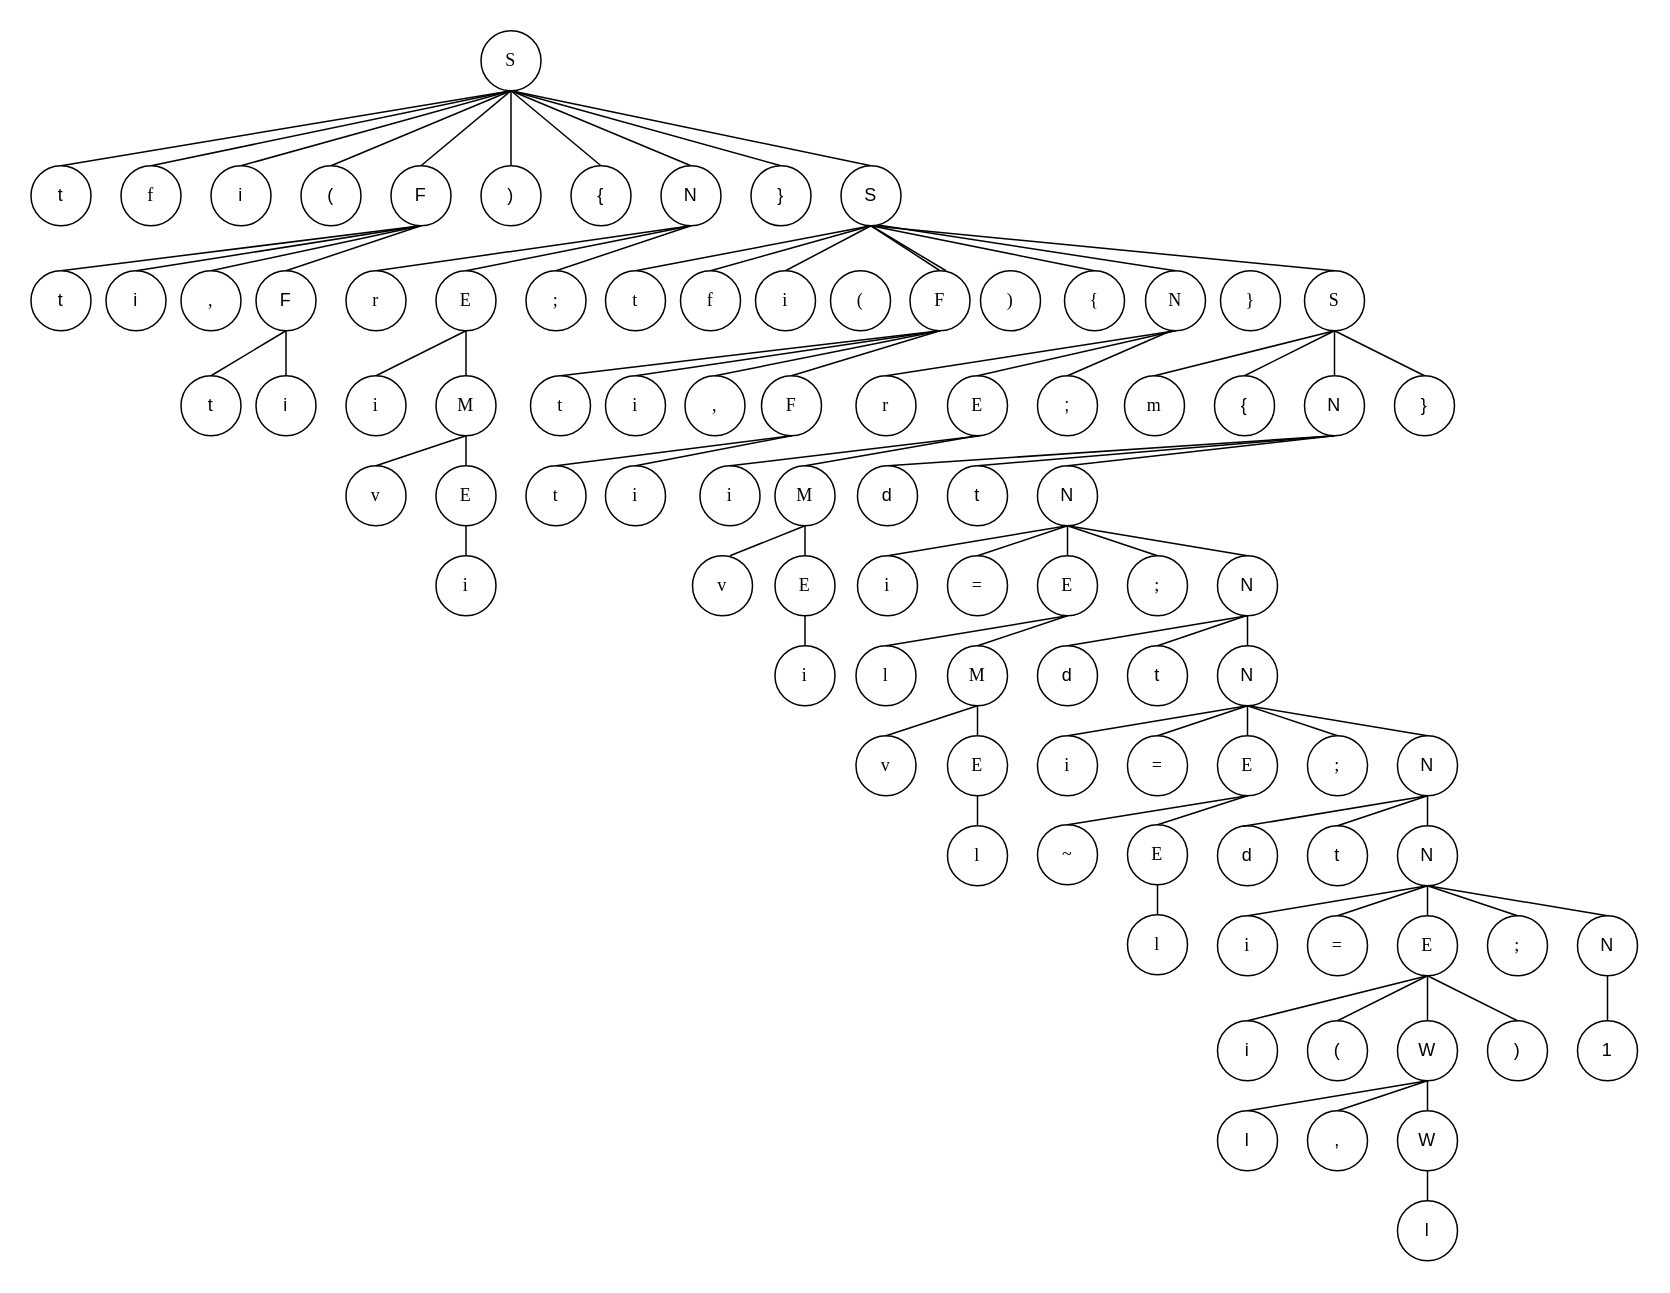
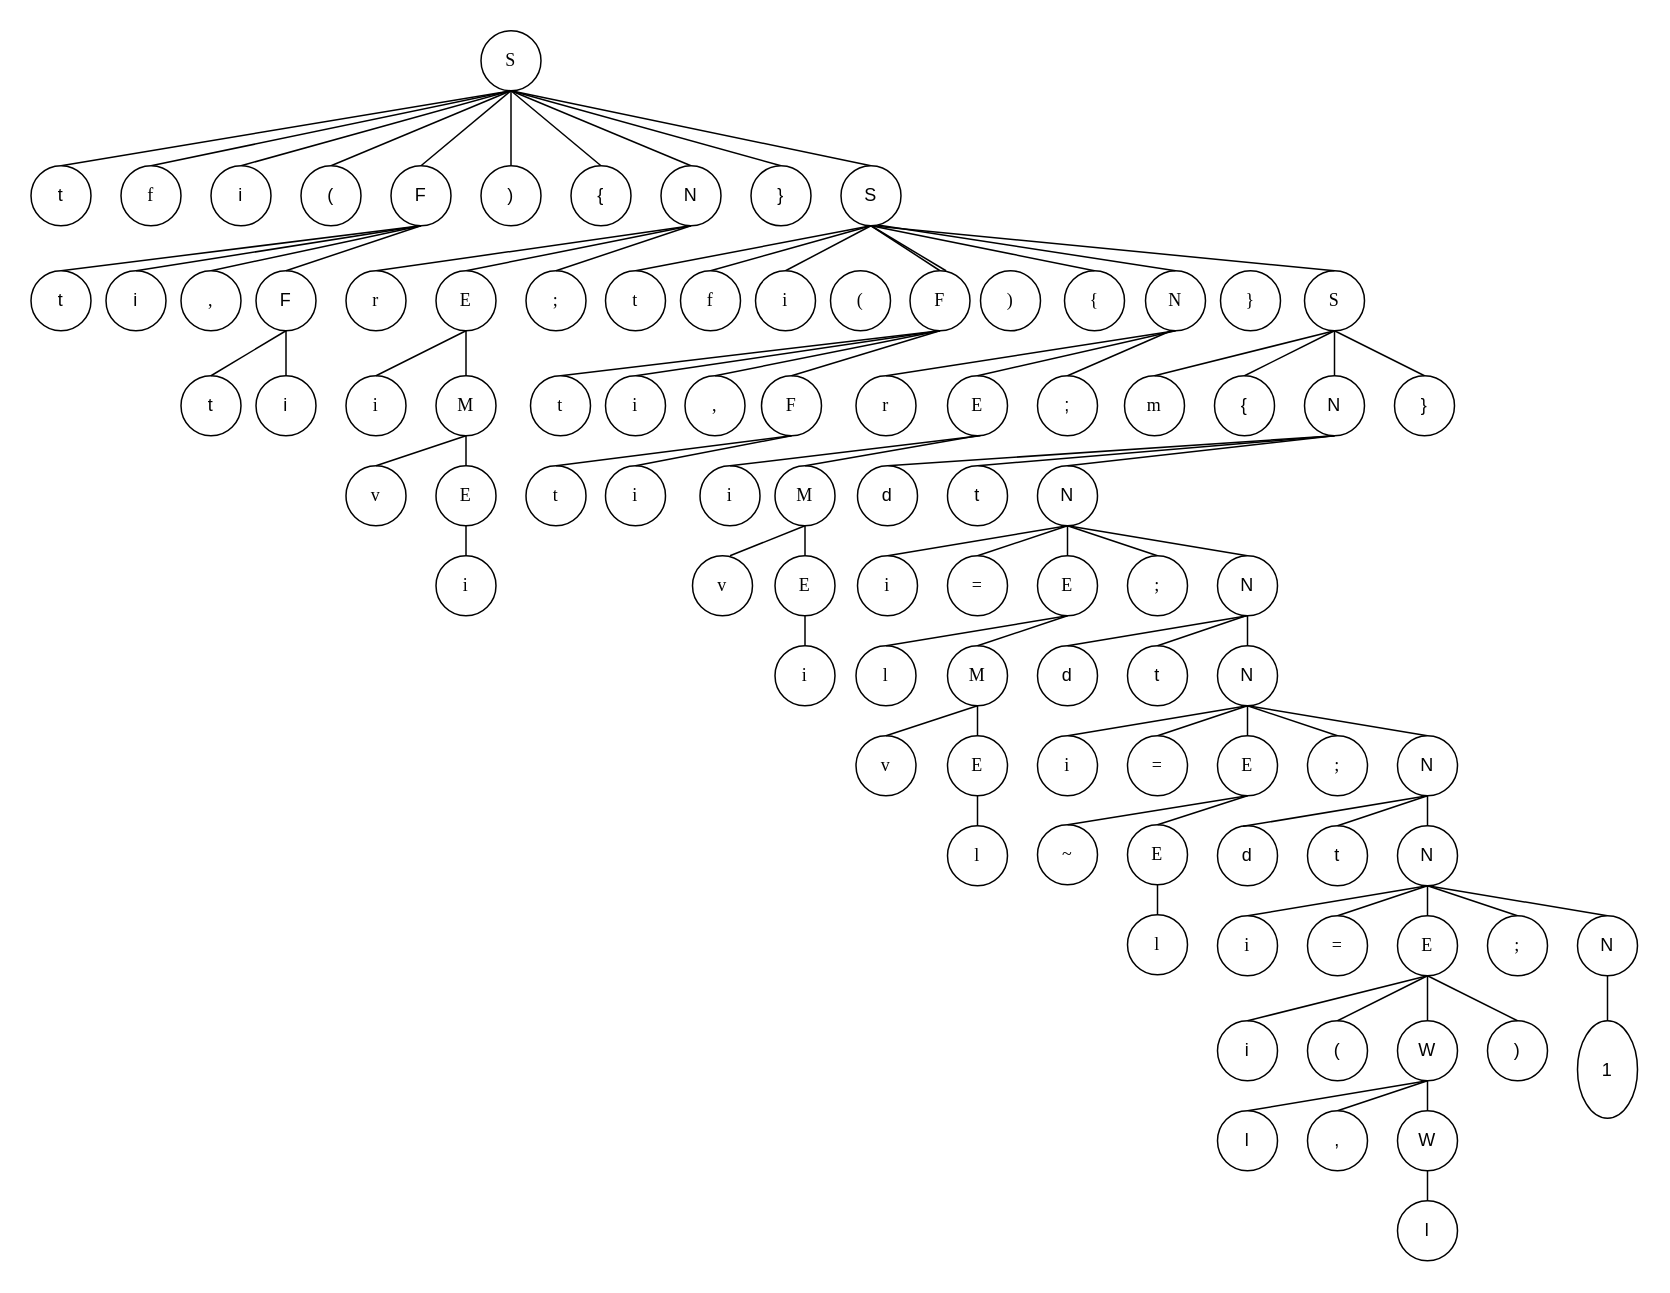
- <mxCell id="173" value="1" style="ellipse;whiteSpace=wrap;html=1;aspect=fixed;" parent="1" vertex="1"><mxGeometry x="1051" y="680" width="40" height="40" as="geometry" /></mxCell>
+ <mxCell id="173" value="1" style="ellipse;whiteSpace=wrap;html=1;aspect=fixed;" parent="1" vertex="1"><mxGeometry x="1051" y="680" width="40" height="65" as="geometry" /></mxCell>
